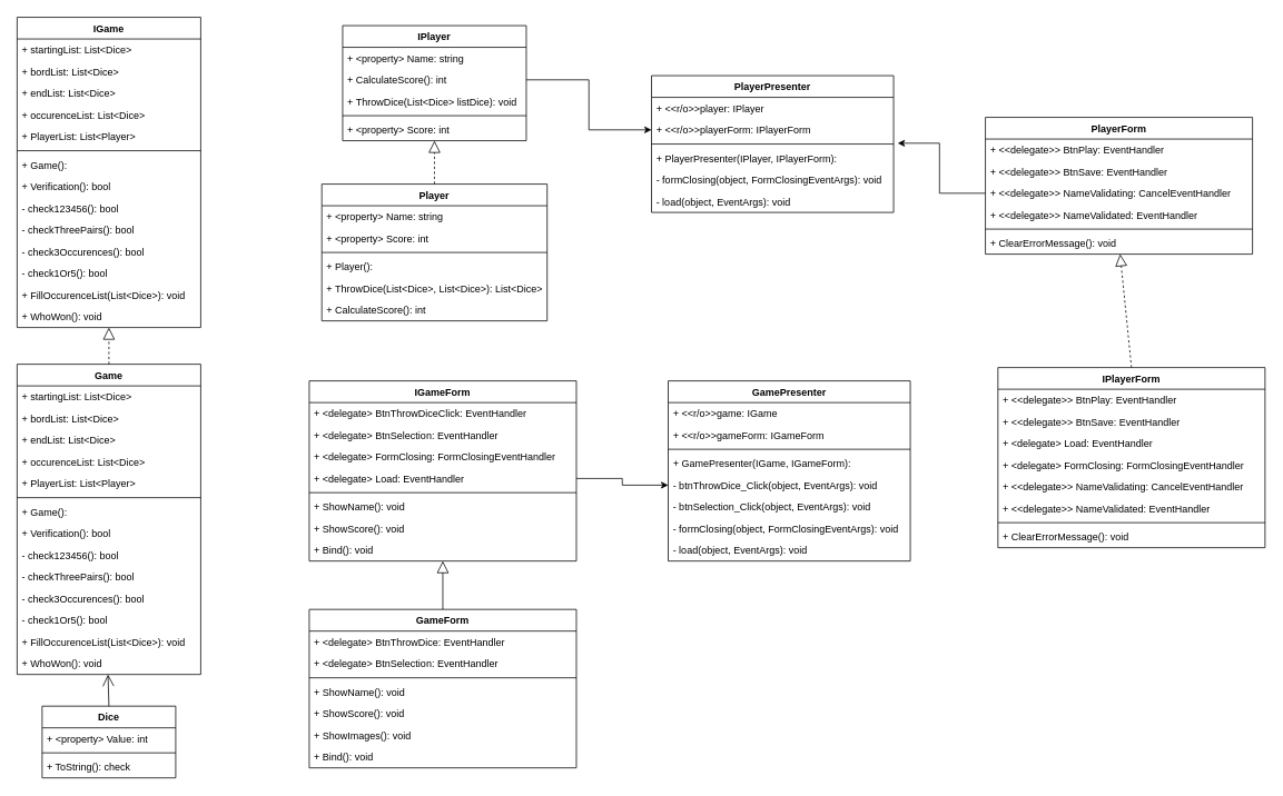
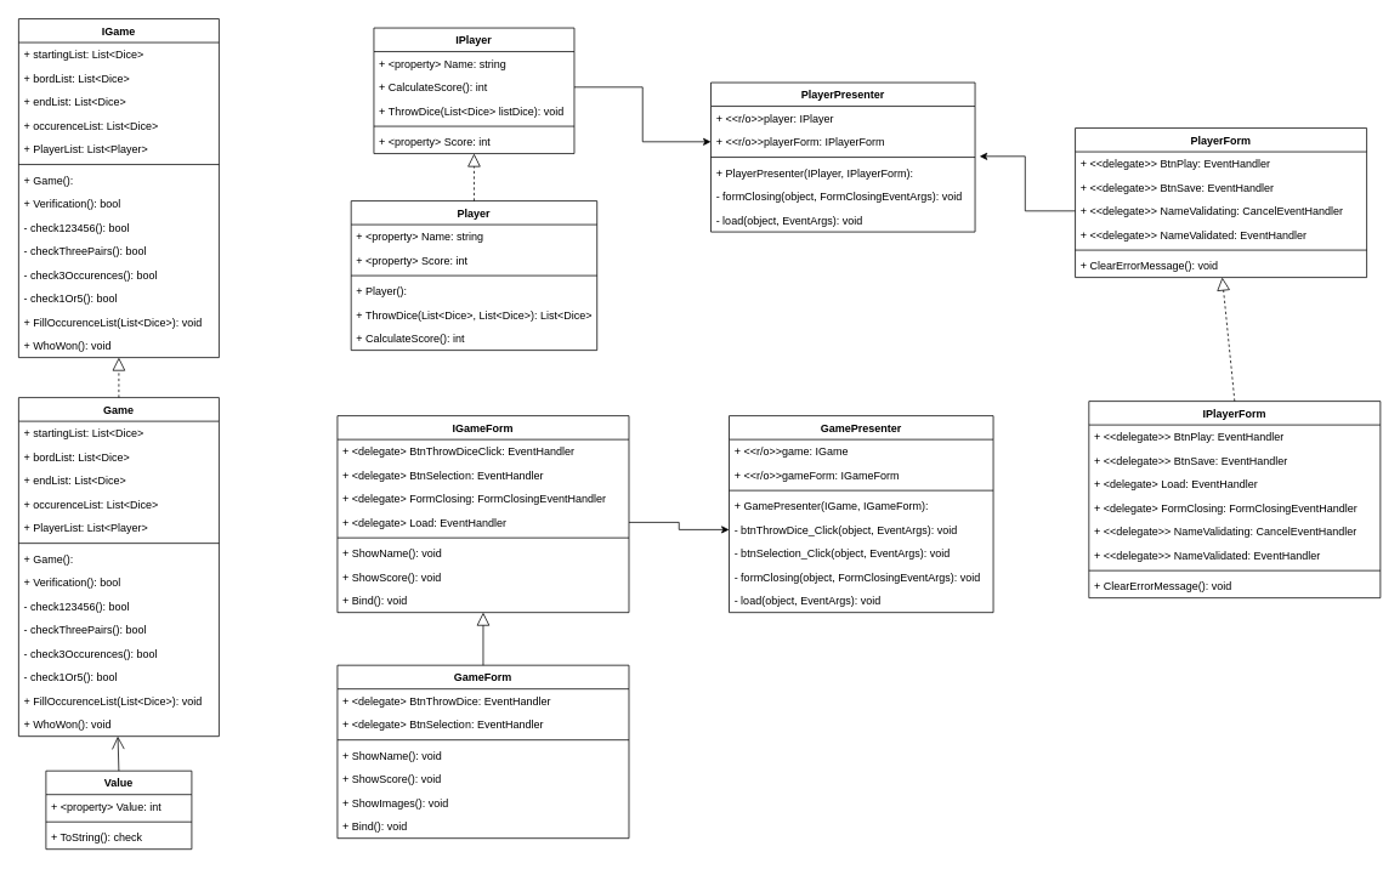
- <mxCell id="18" value="Dice" style="swimlane;fontStyle=1;align=center;verticalAlign=top;childLayout=stackLayout;horizontal=1;startSize=26;horizontalStack=0;resizeParent=1;resizeParentMax=0;resizeLast=0;collapsible=1;marginBottom=0;" parent="1" vertex="1"><mxGeometry x="50" y="846" width="160" height="86" as="geometry" /></mxCell>
+ <mxCell id="18" value="Value" style="swimlane;fontStyle=1;align=center;verticalAlign=top;childLayout=stackLayout;horizontal=1;startSize=26;horizontalStack=0;resizeParent=1;resizeParentMax=0;resizeLast=0;collapsible=1;marginBottom=0;" parent="1" vertex="1"><mxGeometry x="50" y="846" width="160" height="86" as="geometry" /></mxCell>
